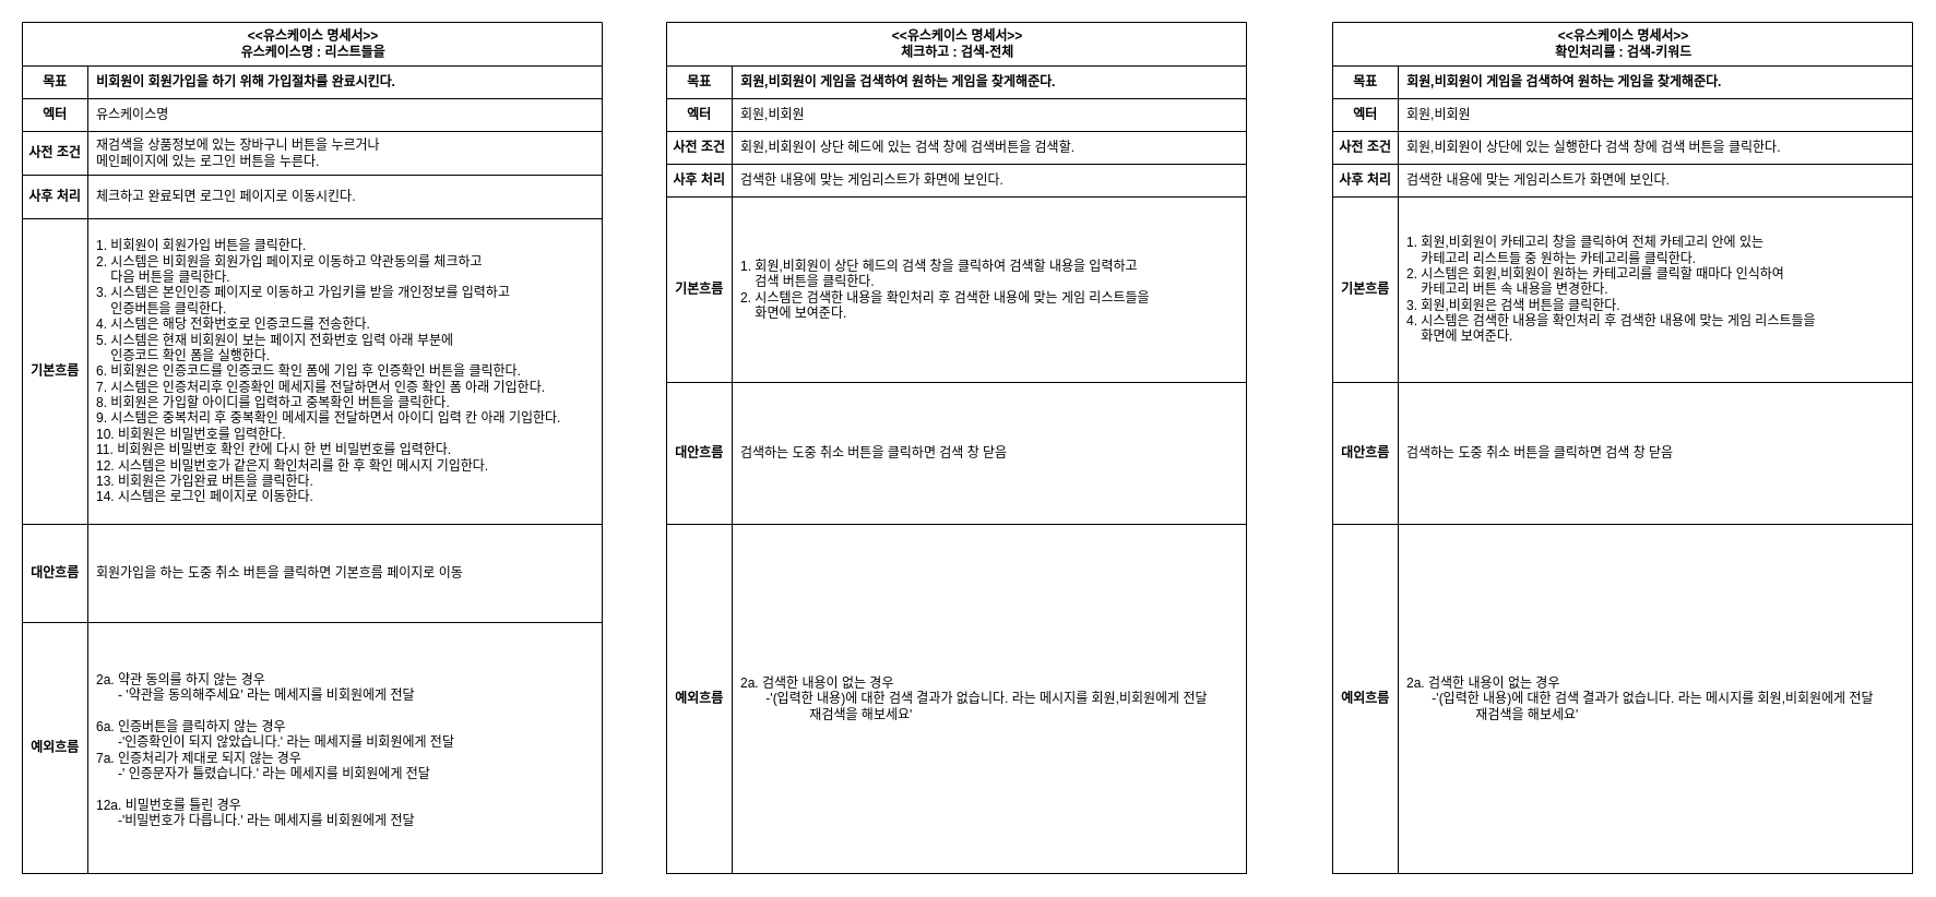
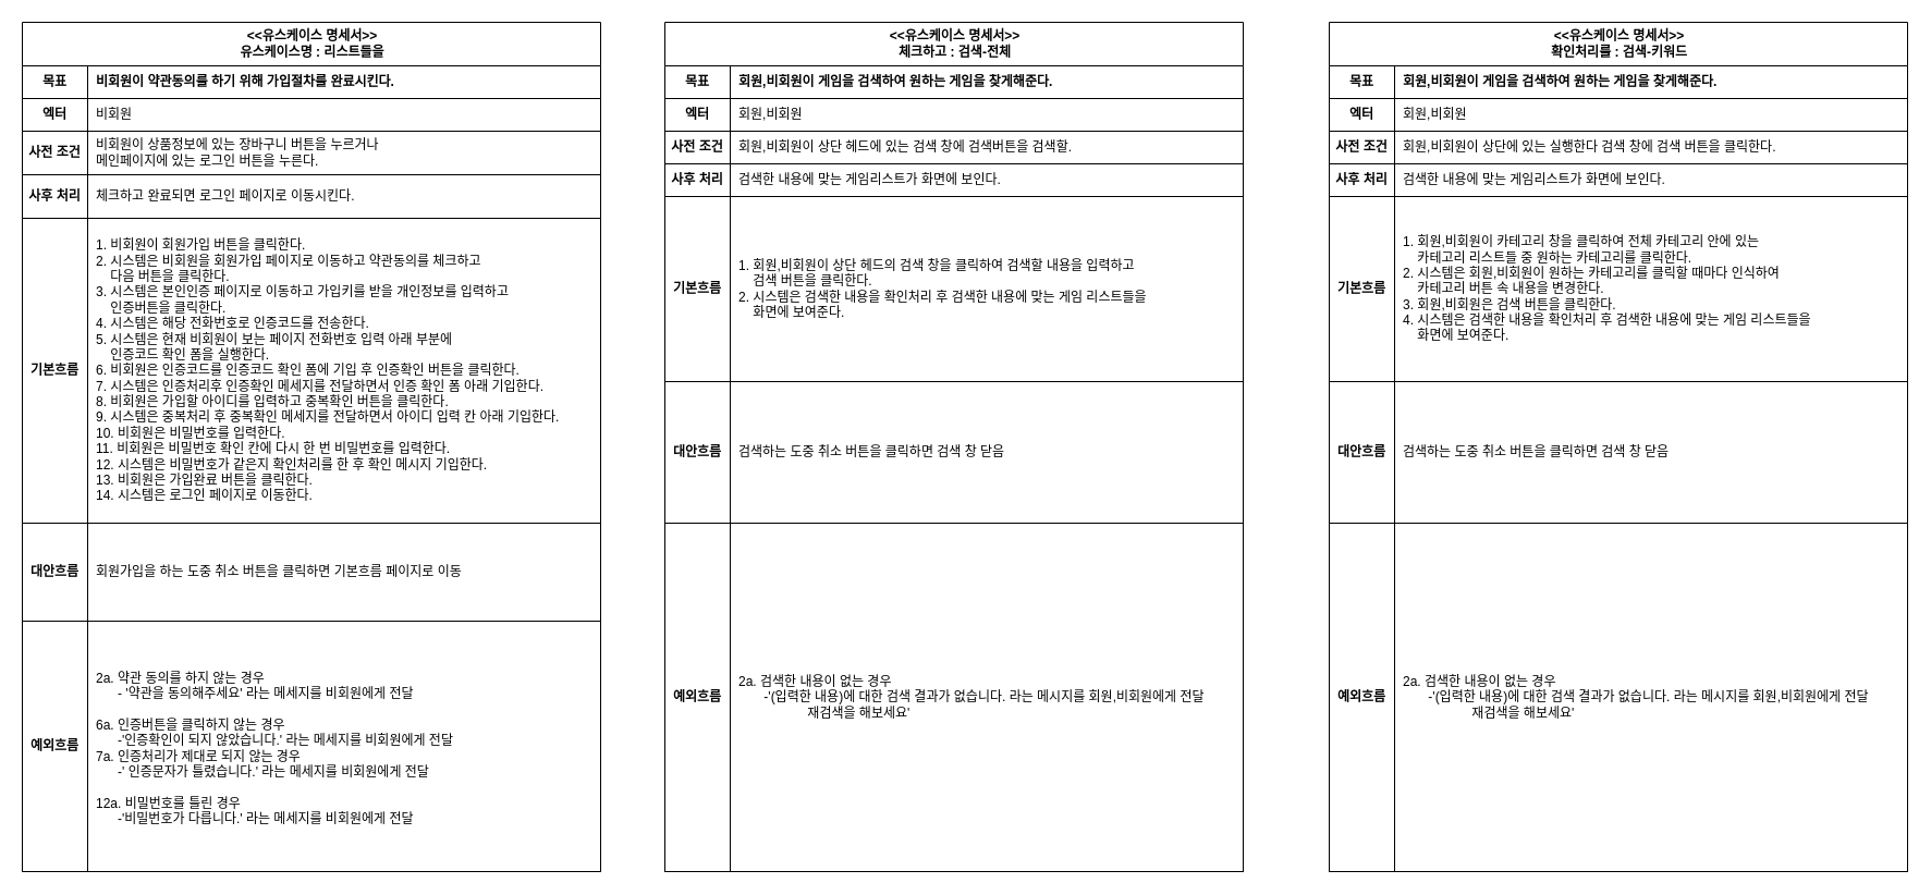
- <mxCell id="5" value="비회원이 회원가입을 하기 위해 가입절차를 완료시킨다." style="shape=partialRectangle;connectable=0;fillColor=none;top=0;left=0;bottom=0;right=0;align=left;spacingLeft=6;fontStyle=1;overflow=hidden;whiteSpace=wrap;html=1;" vertex="1" parent="3"><mxGeometry x="60" width="471" height="30" as="geometry"><mxRectangle width="471" height="30" as="alternateBounds" /></mxGeometry></mxCell>
+ <mxCell id="5" value="비회원이 약관동의를 하기 위해 가입절차를 완료시킨다." style="shape=partialRectangle;connectable=0;fillColor=none;top=0;left=0;bottom=0;right=0;align=left;spacingLeft=6;fontStyle=1;overflow=hidden;whiteSpace=wrap;html=1;" vertex="1" parent="3"><mxGeometry x="60" width="471" height="30" as="geometry"><mxRectangle width="471" height="30" as="alternateBounds" /></mxGeometry></mxCell>
- <mxCell id="8" value="유스케이스명" style="shape=partialRectangle;connectable=0;fillColor=none;top=0;left=0;bottom=0;right=0;align=left;spacingLeft=6;fontStyle=0;overflow=hidden;whiteSpace=wrap;html=1;" vertex="1" parent="6"><mxGeometry x="60" width="471" height="30" as="geometry"><mxRectangle width="471" height="30" as="alternateBounds" /></mxGeometry></mxCell>
+ <mxCell id="8" value="비회원" style="shape=partialRectangle;connectable=0;fillColor=none;top=0;left=0;bottom=0;right=0;align=left;spacingLeft=6;fontStyle=0;overflow=hidden;whiteSpace=wrap;html=1;" vertex="1" parent="6"><mxGeometry x="60" width="471" height="30" as="geometry"><mxRectangle width="471" height="30" as="alternateBounds" /></mxGeometry></mxCell>
- <mxCell id="11" value="재검색을 상품정보에 있는 장바구니 버튼을 누르거나&amp;nbsp;&lt;div&gt;메인페이지에 있는 로그인 버튼을 누른다.&lt;/div&gt;" style="shape=partialRectangle;connectable=0;fillColor=none;top=0;left=0;bottom=0;right=0;align=left;spacingLeft=6;fontStyle=0;overflow=hidden;whiteSpace=wrap;html=1;" vertex="1" parent="9"><mxGeometry x="60" width="471" height="40" as="geometry"><mxRectangle width="471" height="40" as="alternateBounds" /></mxGeometry></mxCell>
+ <mxCell id="11" value="비회원이 상품정보에 있는 장바구니 버튼을 누르거나&amp;nbsp;&lt;div&gt;메인페이지에 있는 로그인 버튼을 누른다.&lt;/div&gt;" style="shape=partialRectangle;connectable=0;fillColor=none;top=0;left=0;bottom=0;right=0;align=left;spacingLeft=6;fontStyle=0;overflow=hidden;whiteSpace=wrap;html=1;" vertex="1" parent="9"><mxGeometry x="60" width="471" height="40" as="geometry"><mxRectangle width="471" height="40" as="alternateBounds" /></mxGeometry></mxCell>
